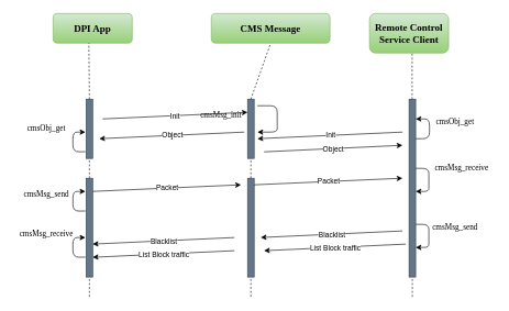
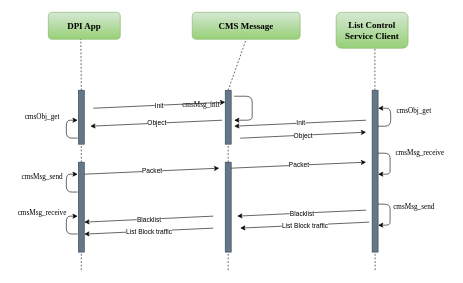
- <mxCell id="4" value="Remote Control Service Client" style="rounded=1;whiteSpace=wrap;html=1;fillColor=#d5e8d4;gradientColor=#97d077;strokeColor=#82b366;fontSize=15;fontStyle=1;fontFamily=Comic Sans MS;" vertex="1" parent="1"><mxGeometry x="560" y="20" width="120" height="60" as="geometry" /></mxCell>
+ <mxCell id="4" value="List Control Service Client" style="rounded=1;whiteSpace=wrap;html=1;fillColor=#d5e8d4;gradientColor=#97d077;strokeColor=#82b366;fontSize=15;fontStyle=1;fontFamily=Comic Sans MS;" vertex="1" parent="1"><mxGeometry x="560" y="20" width="120" height="60" as="geometry" /></mxCell>
